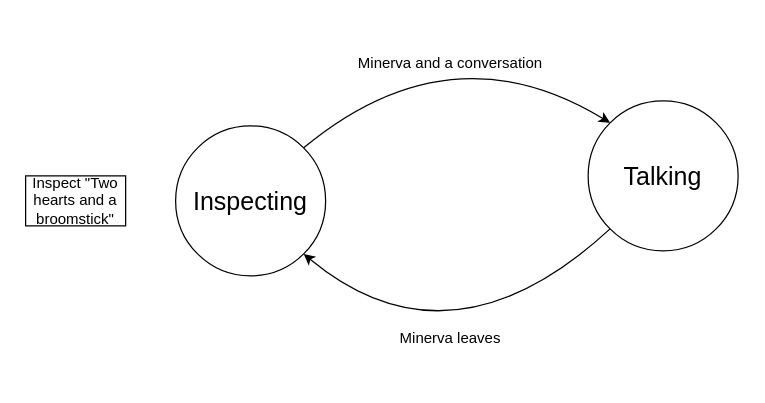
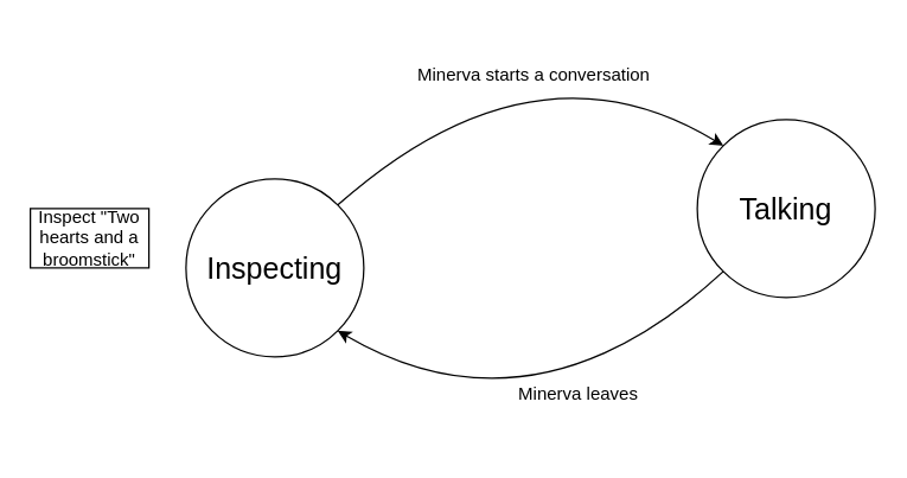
- <mxCell id="6" value="Minerva and a conversation" style="text;html=1;strokeColor=none;fillColor=none;align=center;verticalAlign=middle;whiteSpace=wrap;rounded=0;" vertex="1" parent="1"><mxGeometry x="260" y="40" width="200" height="20" as="geometry" /></mxCell>
+ <mxCell id="6" value="Minerva starts a conversation" style="text;html=1;strokeColor=none;fillColor=none;align=center;verticalAlign=middle;whiteSpace=wrap;rounded=0;" vertex="1" parent="1"><mxGeometry x="260" y="40" width="200" height="20" as="geometry" /></mxCell>
- <mxCell id="2" value="&lt;span style=&quot;font-size: 20px&quot;&gt;Inspecting&lt;/span&gt;" style="ellipse;whiteSpace=wrap;html=1;aspect=fixed;" vertex="1" parent="1"><mxGeometry x="140" y="100" width="120" height="120" as="geometry" /></mxCell>
+ <mxCell id="2" value="&lt;span style=&quot;font-size: 20px&quot;&gt;Inspecting&lt;/span&gt;" style="ellipse;whiteSpace=wrap;html=1;aspect=fixed;" vertex="1" parent="1"><mxGeometry x="125" y="120" width="120" height="120" as="geometry" /></mxCell>
- <mxCell id="8" value="Minerva leaves" style="text;html=1;strokeColor=none;fillColor=none;align=center;verticalAlign=middle;whiteSpace=wrap;rounded=0;" vertex="1" parent="1"><mxGeometry x="260" y="260" width="200" height="20" as="geometry" /></mxCell>
+ <mxCell id="8" value="Minerva leaves" style="text;html=1;strokeColor=none;fillColor=none;align=center;verticalAlign=middle;whiteSpace=wrap;rounded=0;" vertex="1" parent="1"><mxGeometry x="290" y="255" width="200" height="20" as="geometry" /></mxCell>
